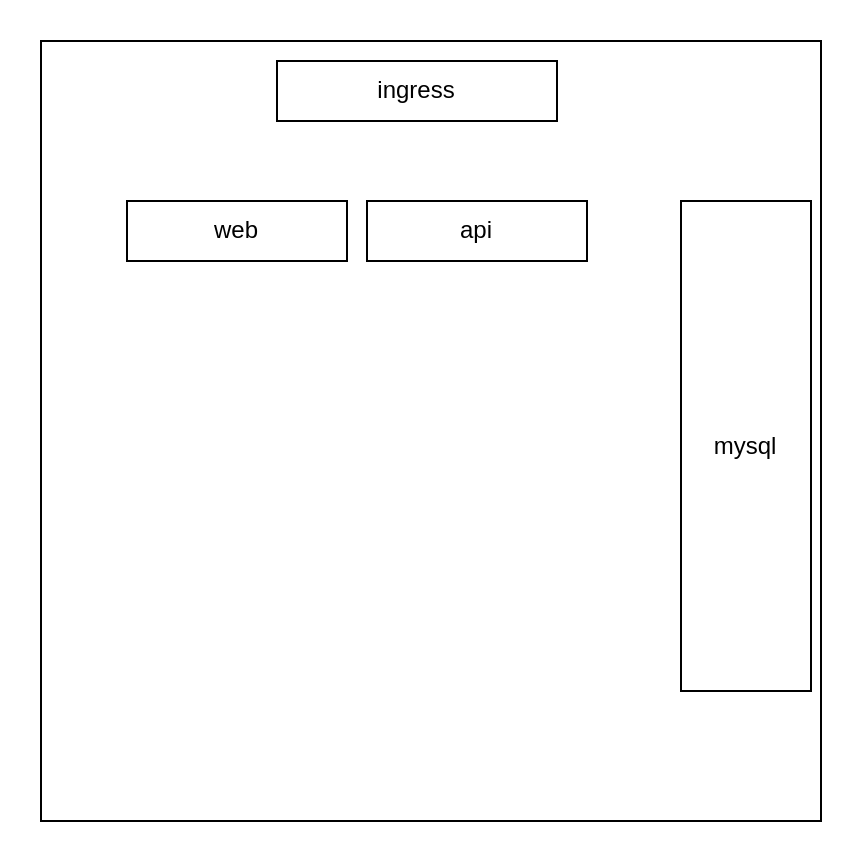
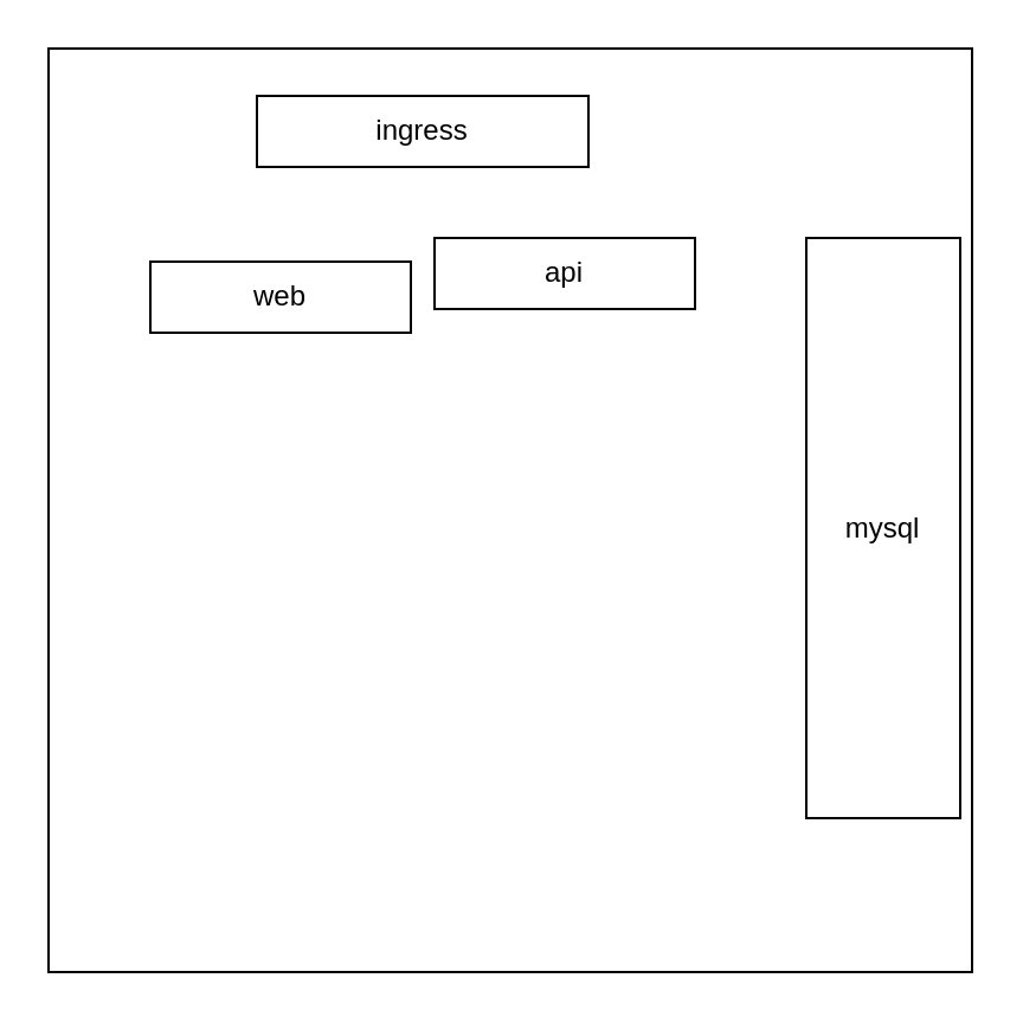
- <mxCell id="3" value="ingress" style="rounded=0;whiteSpace=wrap;html=1;" vertex="1" parent="1"><mxGeometry x="138" y="30" width="140" height="30" as="geometry" /></mxCell>
+ <mxCell id="3" value="ingress" style="rounded=0;whiteSpace=wrap;html=1;" vertex="1" parent="1"><mxGeometry x="108" y="40" width="140" height="30" as="geometry" /></mxCell>
- <mxCell id="4" value="web" style="rounded=0;whiteSpace=wrap;html=1;" vertex="1" parent="1"><mxGeometry x="63" y="100" width="110" height="30" as="geometry" /></mxCell>
+ <mxCell id="4" value="web" style="rounded=0;whiteSpace=wrap;html=1;" vertex="1" parent="1"><mxGeometry x="63" y="110" width="110" height="30" as="geometry" /></mxCell>
